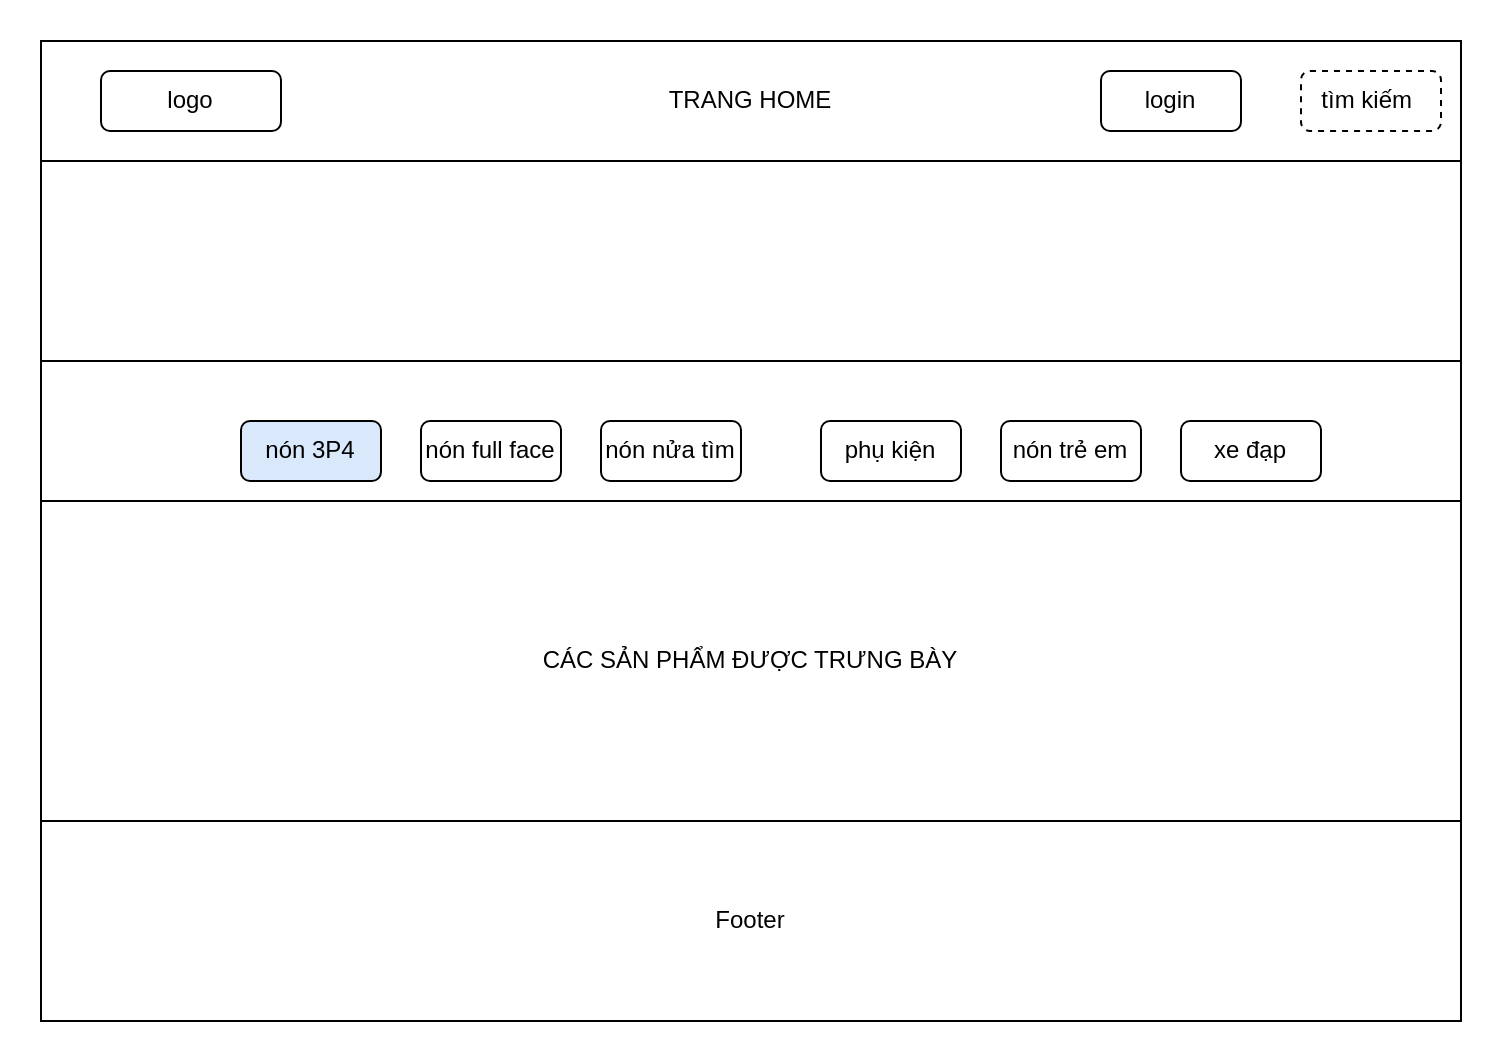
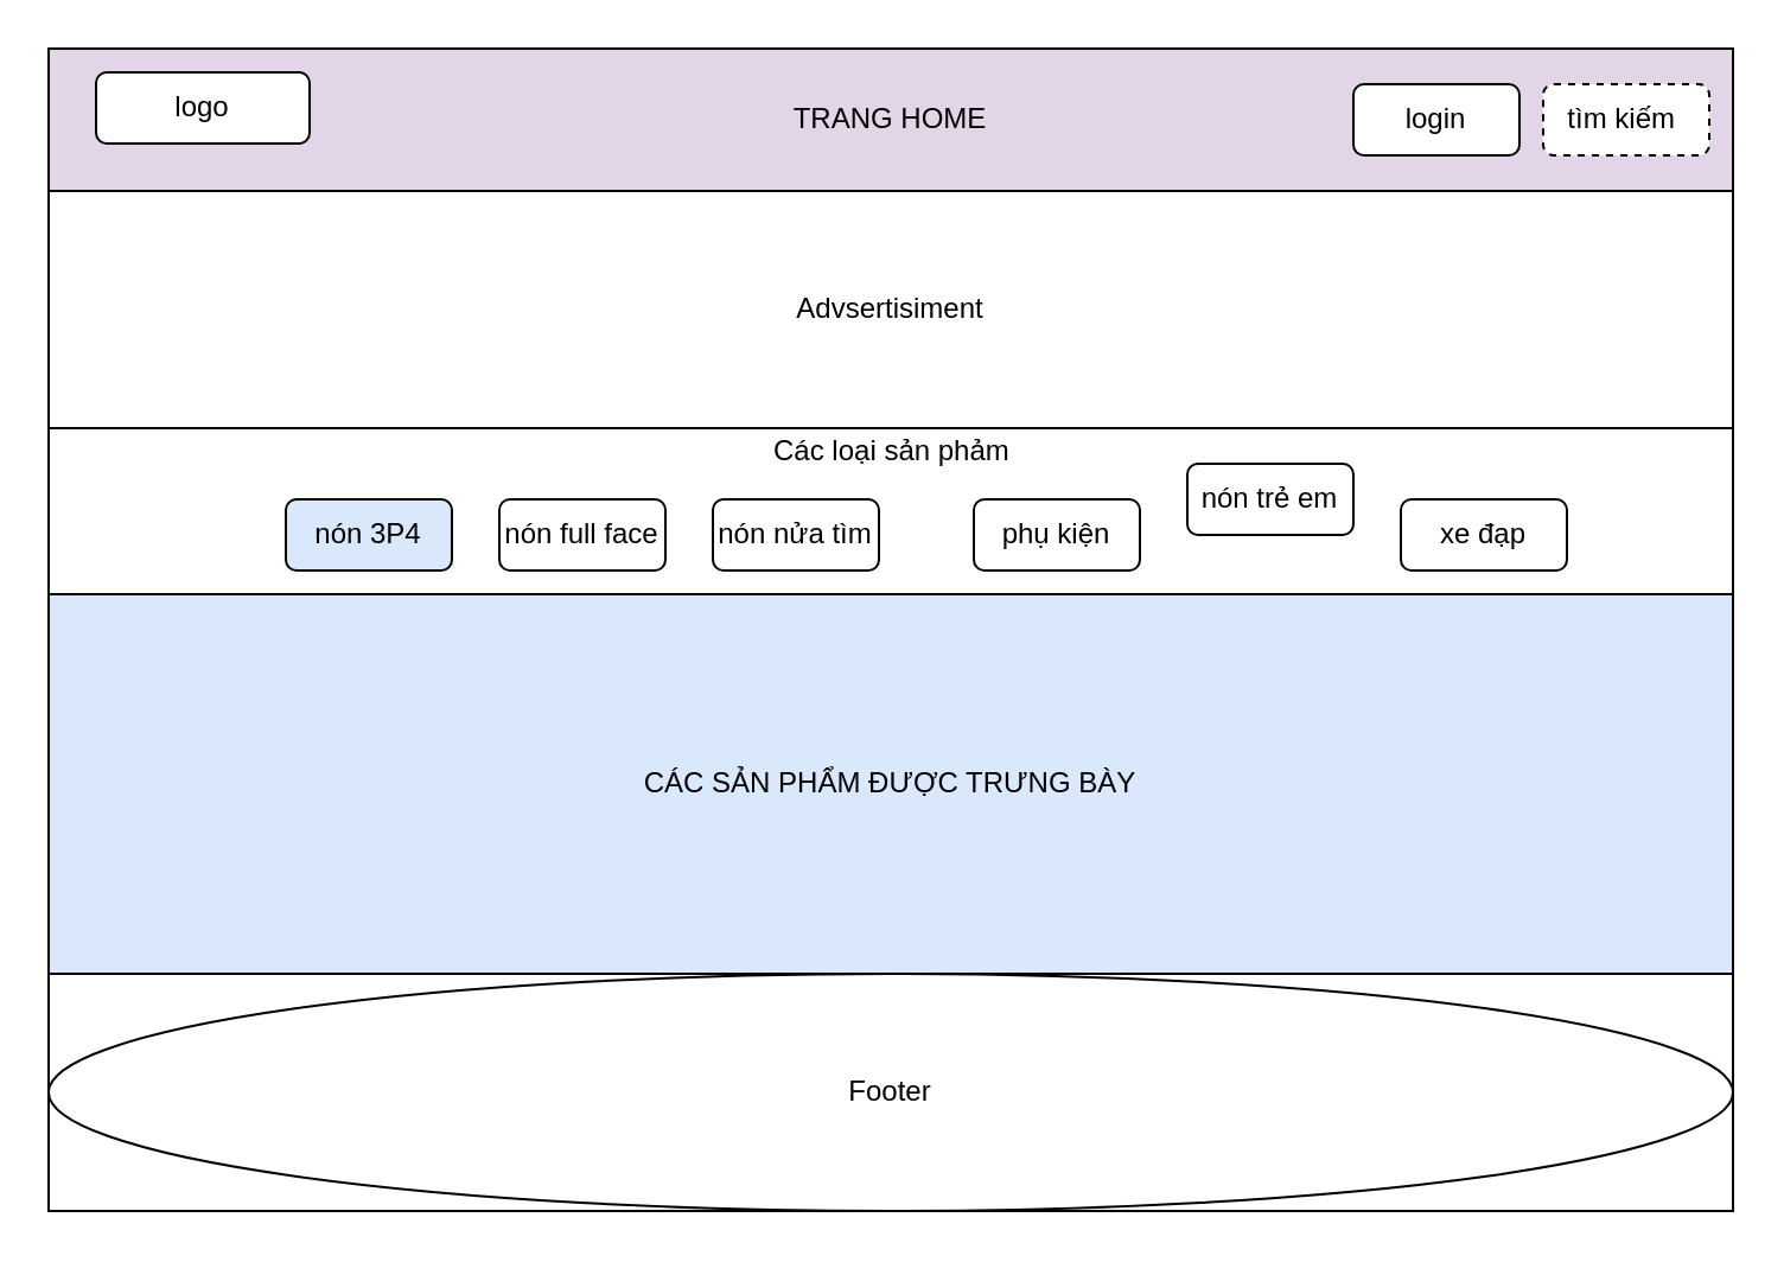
- <mxCell id="4" value="logo" style="rounded=1;whiteSpace=wrap;html=1;" parent="1" vertex="1"><mxGeometry x="50" y="35" width="90" height="30" as="geometry" /></mxCell>
+ <mxCell id="4" value="logo" style="rounded=1;whiteSpace=wrap;html=1;" parent="1" vertex="1"><mxGeometry x="40" y="30" width="90" height="30" as="geometry" /></mxCell>
- <mxCell id="3" value="TRANG HOME" style="rounded=0;whiteSpace=wrap;html=1;" parent="1" vertex="1"><mxGeometry x="20" y="20" width="710" height="60" as="geometry" /></mxCell>
+ <mxCell id="3" value="TRANG HOME" style="rounded=0;whiteSpace=wrap;html=1;fillColor=#e1d5e7;" parent="1" vertex="1"><mxGeometry x="20" y="20" width="710" height="60" as="geometry" /></mxCell>
- <mxCell id="5" value="login" style="rounded=1;whiteSpace=wrap;html=1;" parent="1" vertex="1"><mxGeometry x="550" y="35" width="70" height="30" as="geometry" /></mxCell>
+ <mxCell id="5" value="login" style="rounded=1;whiteSpace=wrap;html=1;" parent="1" vertex="1"><mxGeometry x="570" y="35" width="70" height="30" as="geometry" /></mxCell>
+ <mxCell id="7" value="Advsertisiment" style="rounded=0;whiteSpace=wrap;html=1;" parent="1" vertex="1"><mxGeometry x="20" y="80" width="710" height="100" as="geometry" /></mxCell>
+ <mxCell id="9" value="Các loại sản phảm&lt;div&gt;&lt;br&gt;&lt;/div&gt;" style="text;strokeColor=none;fillColor=none;align=left;verticalAlign=middle;spacingLeft=4;spacingRight=4;overflow=hidden;points=[[0,0.5],[1,0.5]];portConstraint=eastwest;rotatable=0;whiteSpace=wrap;html=1;" parent="1" vertex="1"><mxGeometry x="320" y="180" width="150" height="30" as="geometry" /></mxCell>
- <mxCell id="14" value="nón trẻ em" style="rounded=1;whiteSpace=wrap;html=1;" parent="1" vertex="1"><mxGeometry x="500" y="210" width="70" height="30" as="geometry" /></mxCell>
+ <mxCell id="14" value="nón trẻ em" style="rounded=1;whiteSpace=wrap;html=1;" parent="1" vertex="1"><mxGeometry x="500" y="195" width="70" height="30" as="geometry" /></mxCell>
- <mxCell id="16" value="CÁC SẢN PHẨM ĐƯỢC TRƯNG BÀY" style="rounded=0;whiteSpace=wrap;html=1;" parent="1" vertex="1"><mxGeometry x="20" y="250" width="710" height="160" as="geometry" /></mxCell>
+ <mxCell id="16" value="CÁC SẢN PHẨM ĐƯỢC TRƯNG BÀY" style="rounded=0;whiteSpace=wrap;html=1;fillColor=#dae8fc;" parent="1" vertex="1"><mxGeometry x="20" y="250" width="710" height="160" as="geometry" /></mxCell>
- <mxCell id="17" value="Footer" style="rounded=0;whiteSpace=wrap;html=1;" vertex="1" parent="1"><mxGeometry x="20" y="410" width="710" height="100" as="geometry" /></mxCell>
+ <mxCell id="17" value="Footer" style="ellipse;whiteSpace=wrap;html=1;" vertex="1" parent="1"><mxGeometry x="20" y="410" width="710" height="100" as="geometry" /></mxCell>
